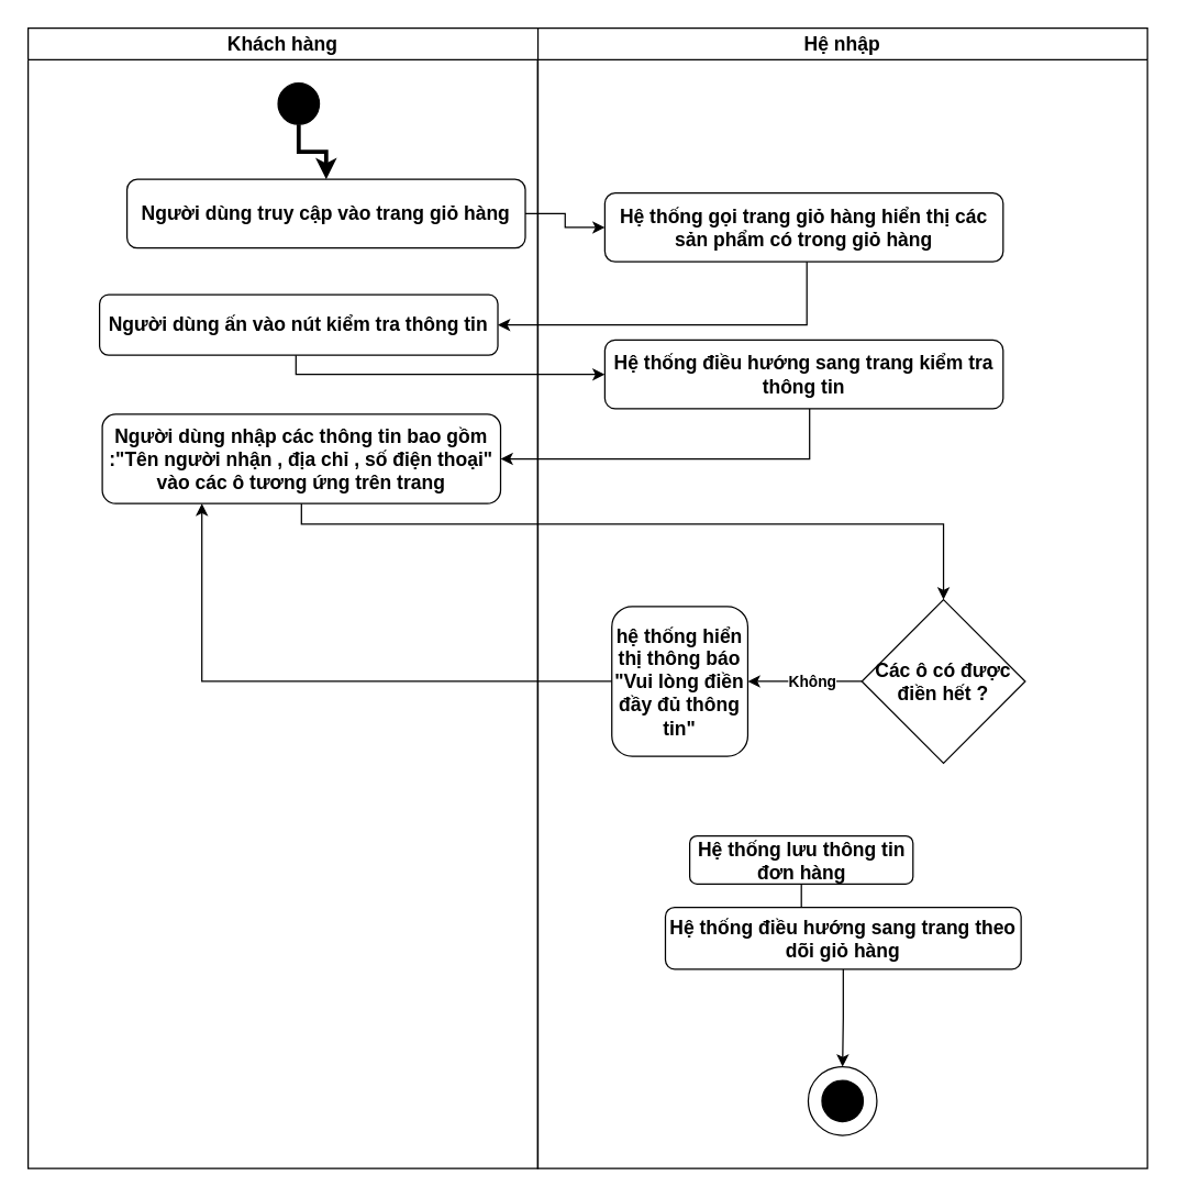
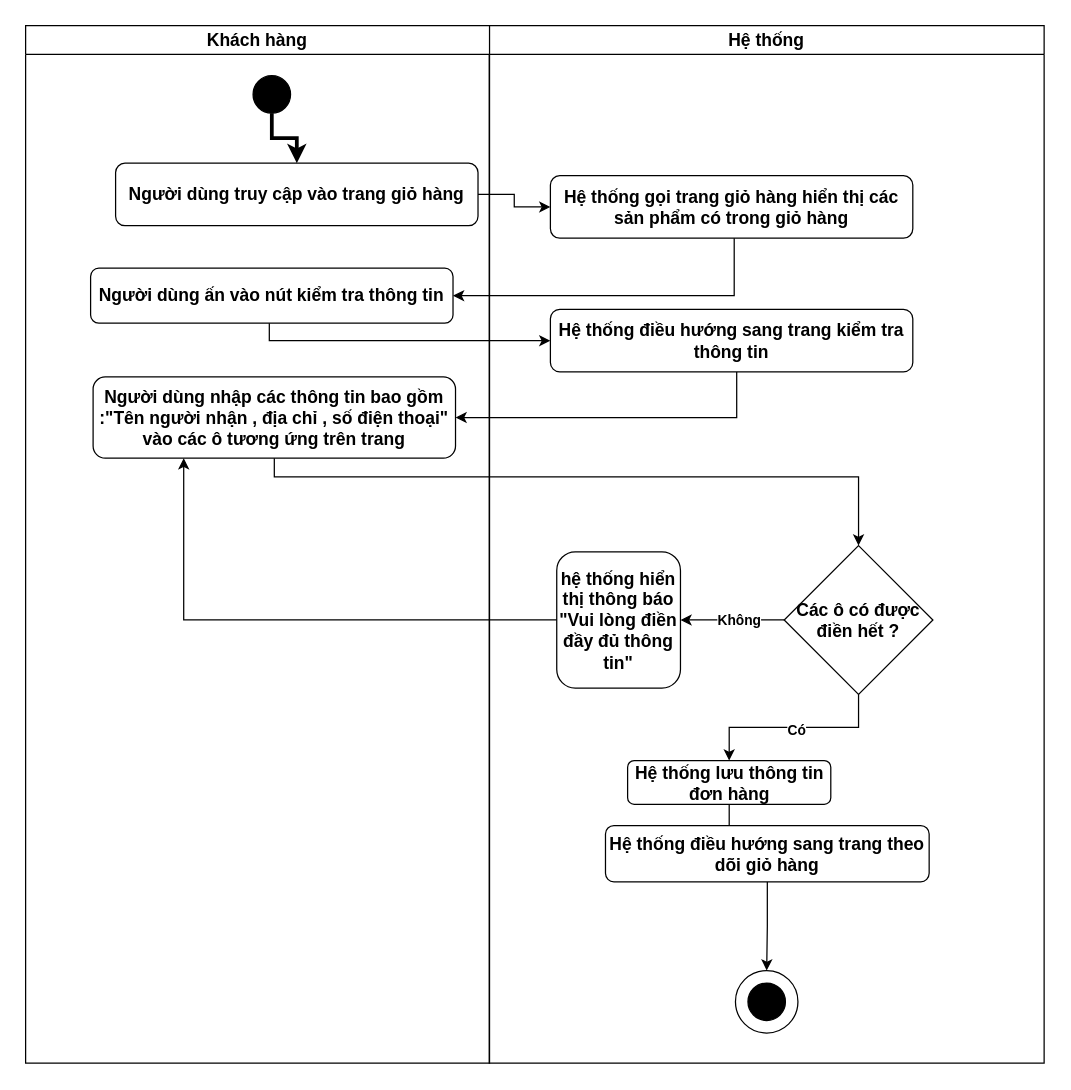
- <mxCell id="2" value="Hệ nhập" style="swimlane;whiteSpace=wrap;html=1;fontSize=14;" parent="1" vertex="1"><mxGeometry x="391" y="20" width="444" height="830" as="geometry" /></mxCell>
+ <mxCell id="2" value="Hệ thống" style="swimlane;whiteSpace=wrap;html=1;fontSize=14;" parent="1" vertex="1"><mxGeometry x="391" y="20" width="444" height="830" as="geometry" /></mxCell>
+ <mxCell id="6" style="edgeStyle=orthogonalEdgeStyle;rounded=0;orthogonalLoop=1;jettySize=auto;html=1;entryX=0.5;entryY=0;entryDx=0;entryDy=0;" edge="1" parent="2" source="8" target="14"><mxGeometry relative="1" as="geometry" /></mxCell>
+ <mxCell id="7" value="&lt;b&gt;Có&lt;/b&gt;" style="edgeLabel;html=1;align=center;verticalAlign=middle;resizable=0;points=[];" vertex="1" connectable="0" parent="6"><mxGeometry x="-0.018" y="2" relative="1" as="geometry"><mxPoint as="offset" /></mxGeometry></mxCell>
